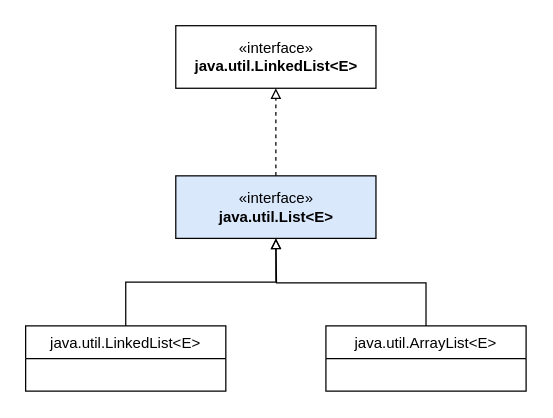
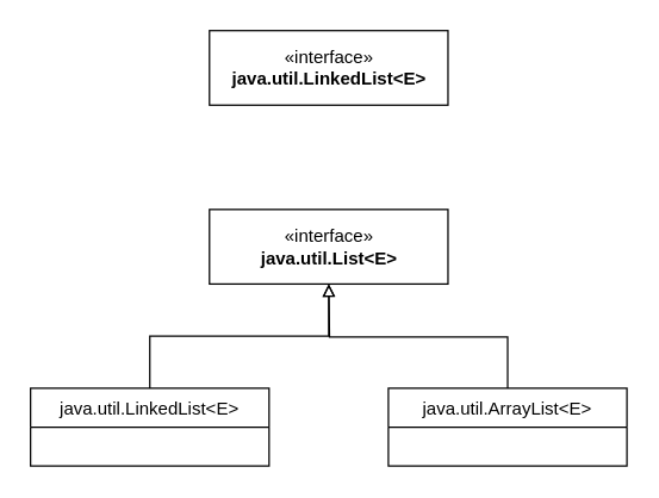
- <mxCell id="3" style="edgeStyle=orthogonalEdgeStyle;rounded=0;orthogonalLoop=1;jettySize=auto;html=1;entryX=0.5;entryY=1;entryDx=0;entryDy=0;endArrow=block;endFill=0;dashed=1;exitX=0.5;exitY=0;exitDx=0;exitDy=0;" edge="1" parent="1" source="4" target="2"><mxGeometry relative="1" as="geometry" /></mxCell>
- <mxCell id="4" value="«interface»&lt;br&gt;&lt;b&gt;java.util.List&amp;lt;E&amp;gt;&lt;/b&gt;" style="html=1;fillColor=#dae8fc;" vertex="1" parent="1"><mxGeometry x="140" y="140" width="160" height="50" as="geometry" /></mxCell>
+ <mxCell id="4" value="«interface»&lt;br&gt;&lt;b&gt;java.util.List&amp;lt;E&amp;gt;&lt;/b&gt;" style="html=1;" vertex="1" parent="1"><mxGeometry x="140" y="140" width="160" height="50" as="geometry" /></mxCell>
